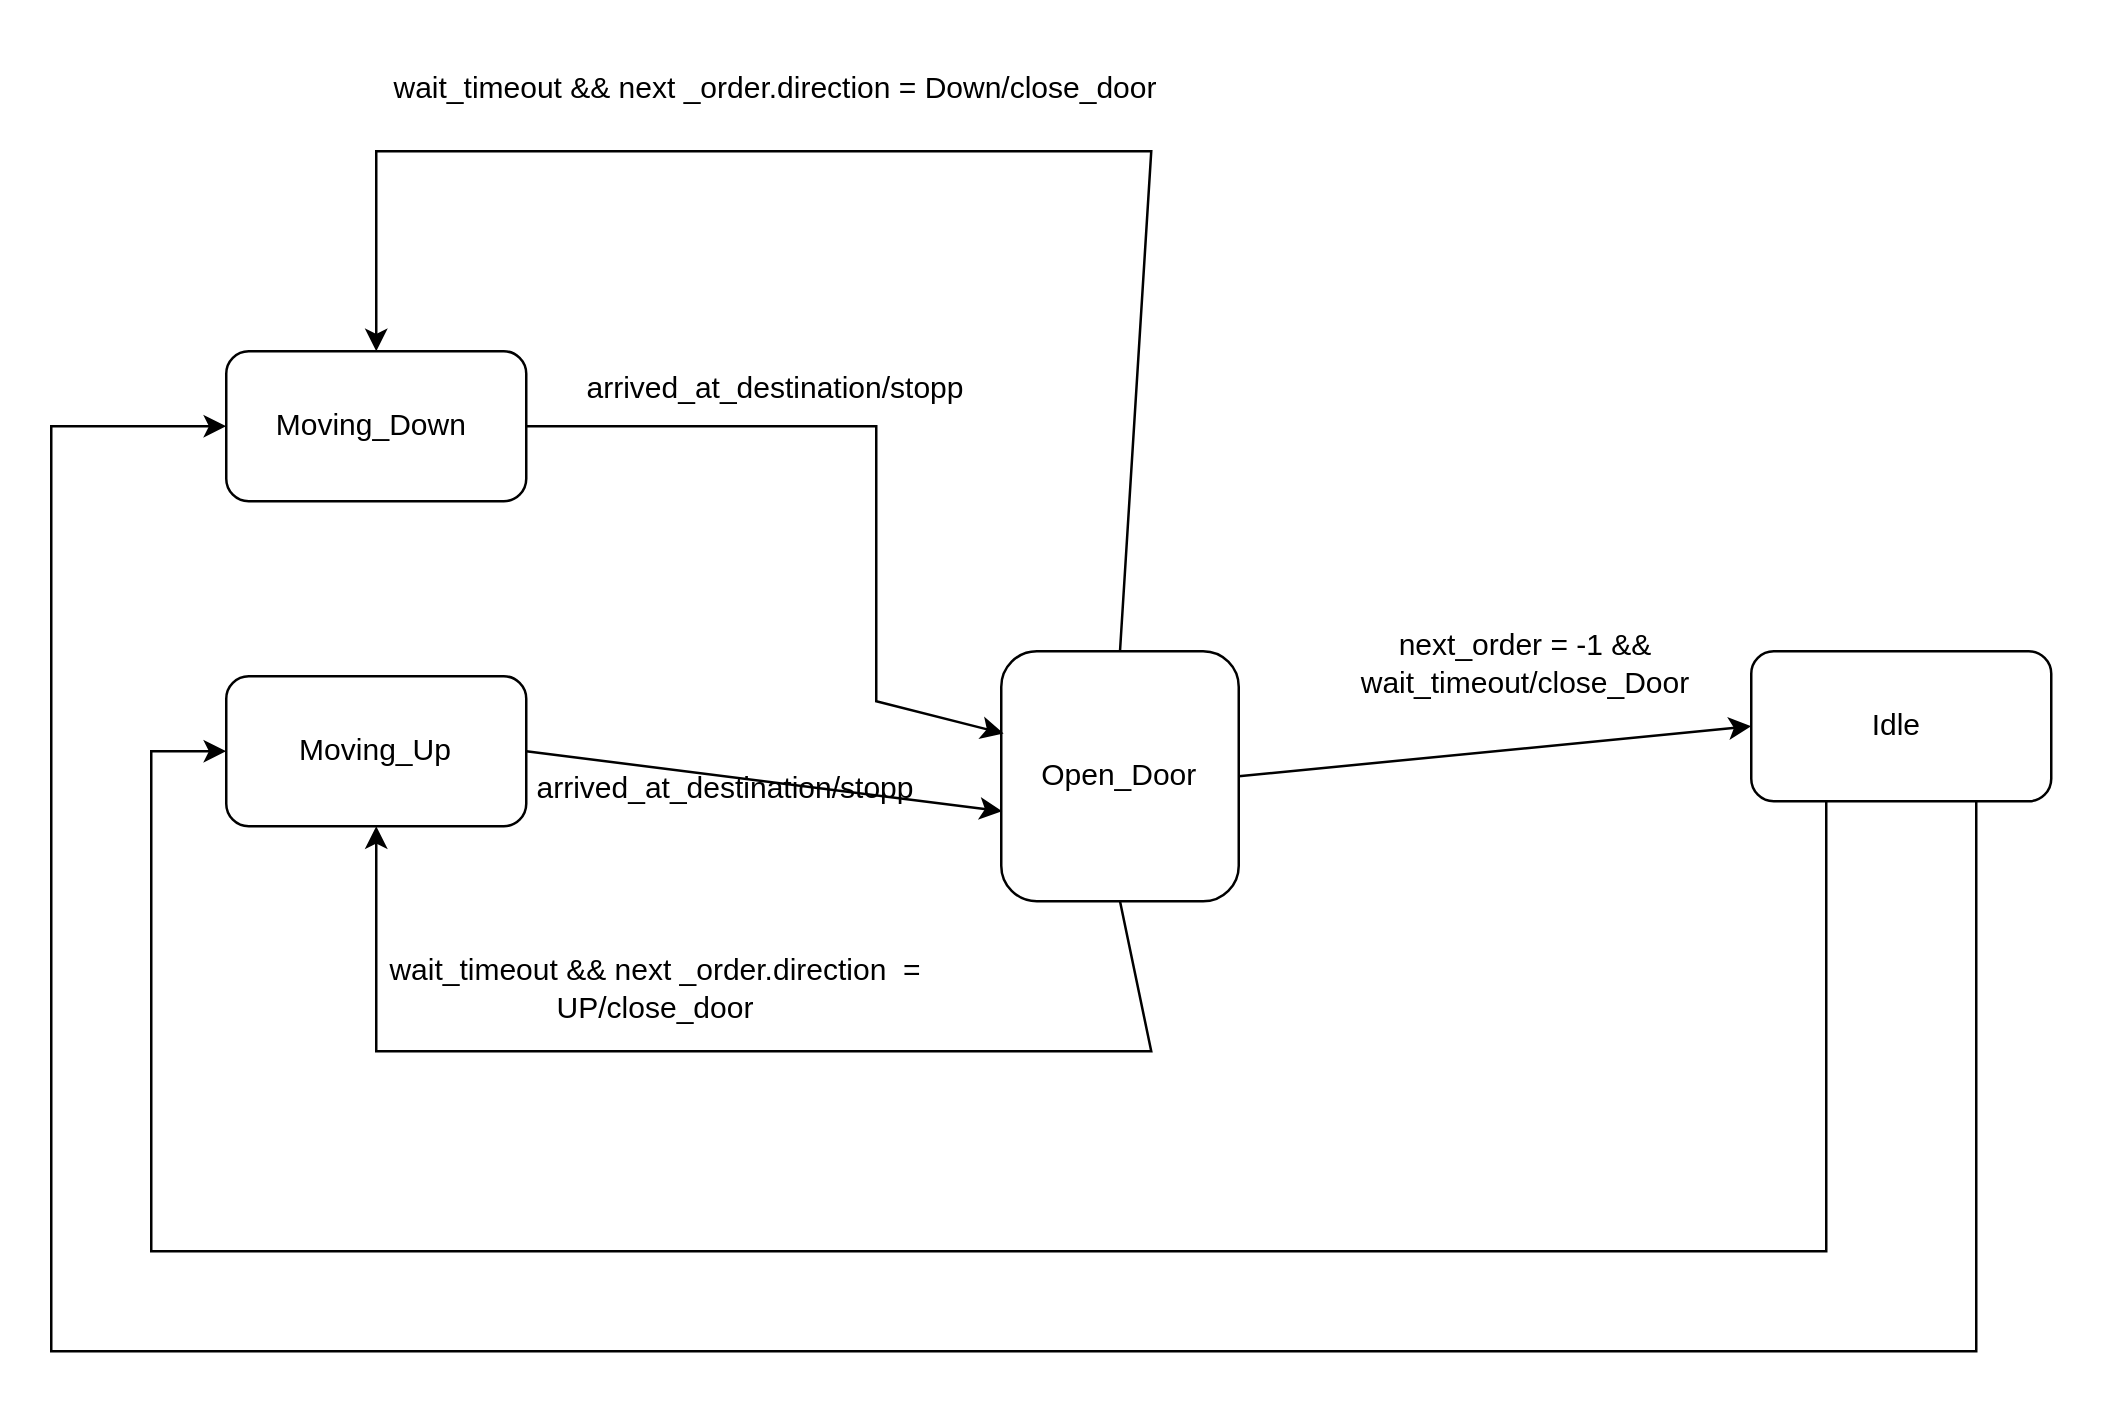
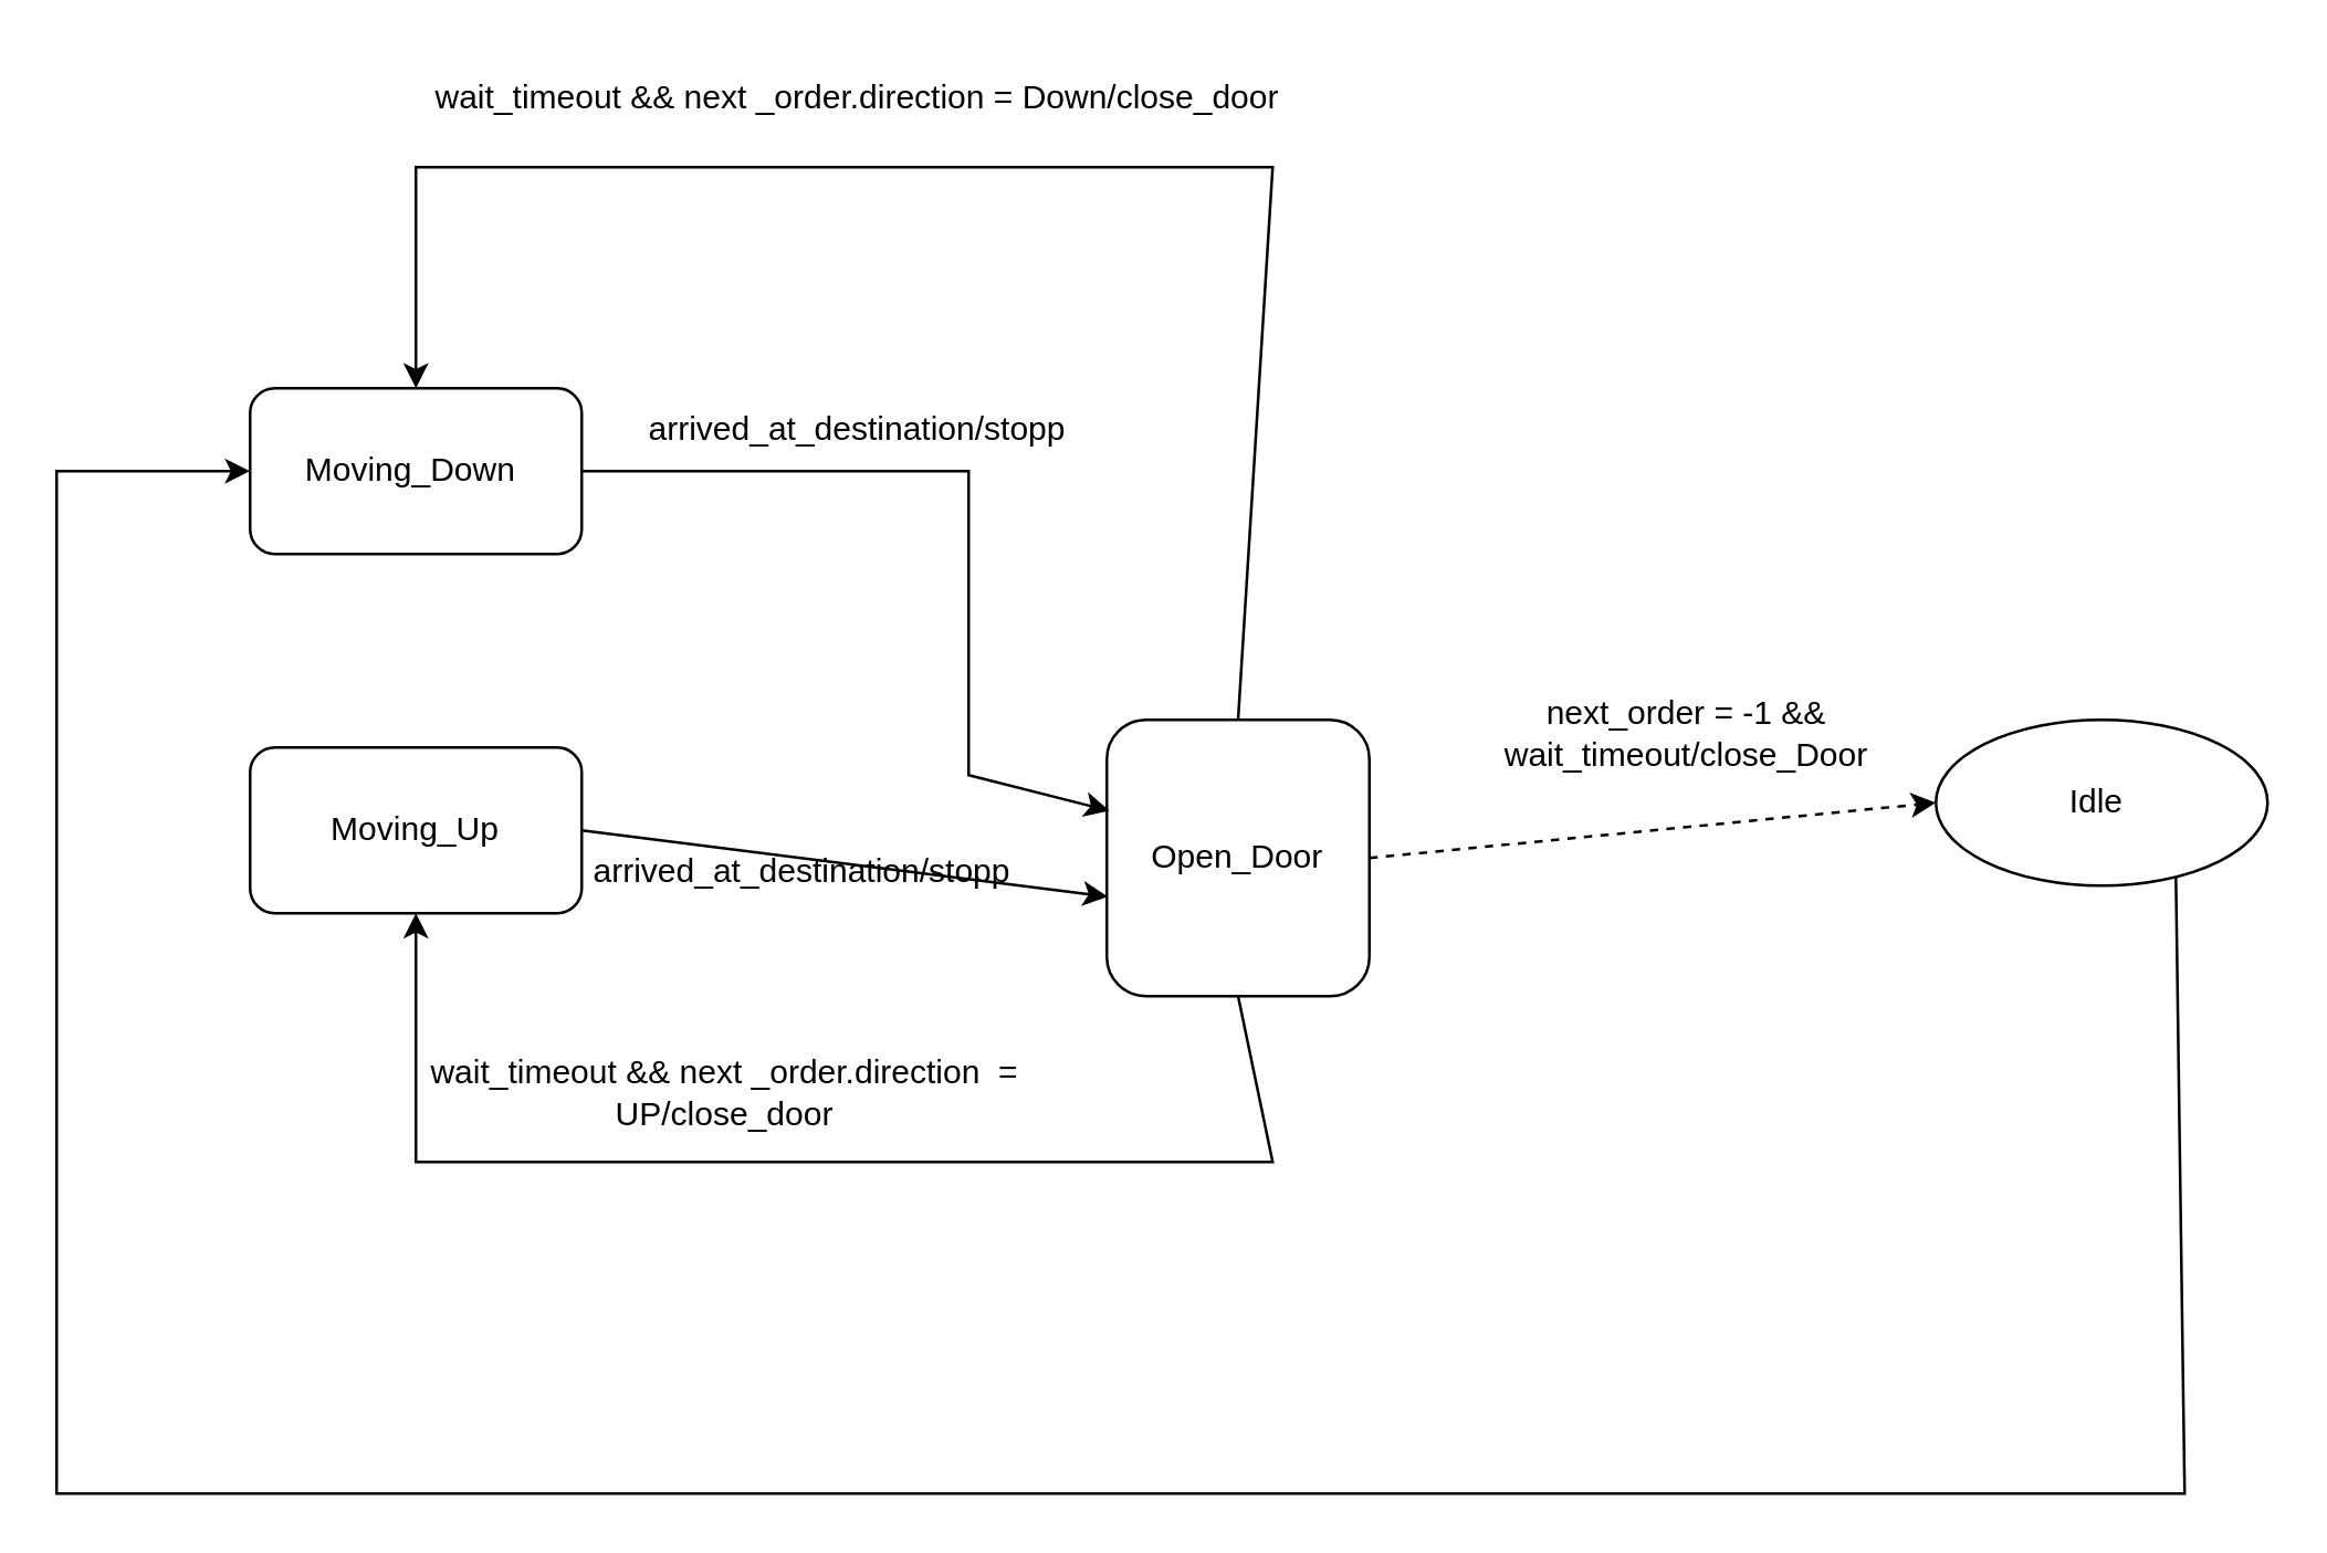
- <mxCell id="4" value="Idle&amp;nbsp;" style="rounded=1;whiteSpace=wrap;html=1;" vertex="1" parent="1"><mxGeometry x="700" y="260" width="120" height="60" as="geometry" /></mxCell>
+ <mxCell id="4" value="Idle&amp;nbsp;" style="ellipse;whiteSpace=wrap;html=1;" vertex="1" parent="1"><mxGeometry x="700" y="260" width="120" height="60" as="geometry" /></mxCell>
- <mxCell id="10" value="" style="endArrow=classic;html=1;rounded=0;exitX=1;exitY=0.5;exitDx=0;exitDy=0;entryX=0;entryY=0.5;entryDx=0;entryDy=0;" edge="1" parent="1" source="5" target="4"><mxGeometry width="50" height="50" relative="1" as="geometry"><mxPoint x="240" y="390" as="sourcePoint" /><mxPoint x="290" y="340" as="targetPoint" /></mxGeometry></mxCell>
+ <mxCell id="10" value="" style="endArrow=classic;html=1;rounded=0;exitX=1;exitY=0.5;exitDx=0;exitDy=0;entryX=0;entryY=0.5;entryDx=0;entryDy=0;dashed=1;" edge="1" parent="1" source="5" target="4"><mxGeometry width="50" height="50" relative="1" as="geometry"><mxPoint x="240" y="390" as="sourcePoint" /><mxPoint x="290" y="340" as="targetPoint" /></mxGeometry></mxCell>
- <mxCell id="16" value="" style="endArrow=classic;html=1;rounded=0;exitX=0.25;exitY=1;exitDx=0;exitDy=0;entryX=0;entryY=0.5;entryDx=0;entryDy=0;" edge="1" parent="1" source="4" target="2"><mxGeometry width="50" height="50" relative="1" as="geometry"><mxPoint x="610" y="470" as="sourcePoint" /><mxPoint x="60" y="300" as="targetPoint" /><Array as="points"><mxPoint x="730" y="500" /><mxPoint x="60" y="500" /><mxPoint x="60" y="300" /></Array></mxGeometry></mxCell>
